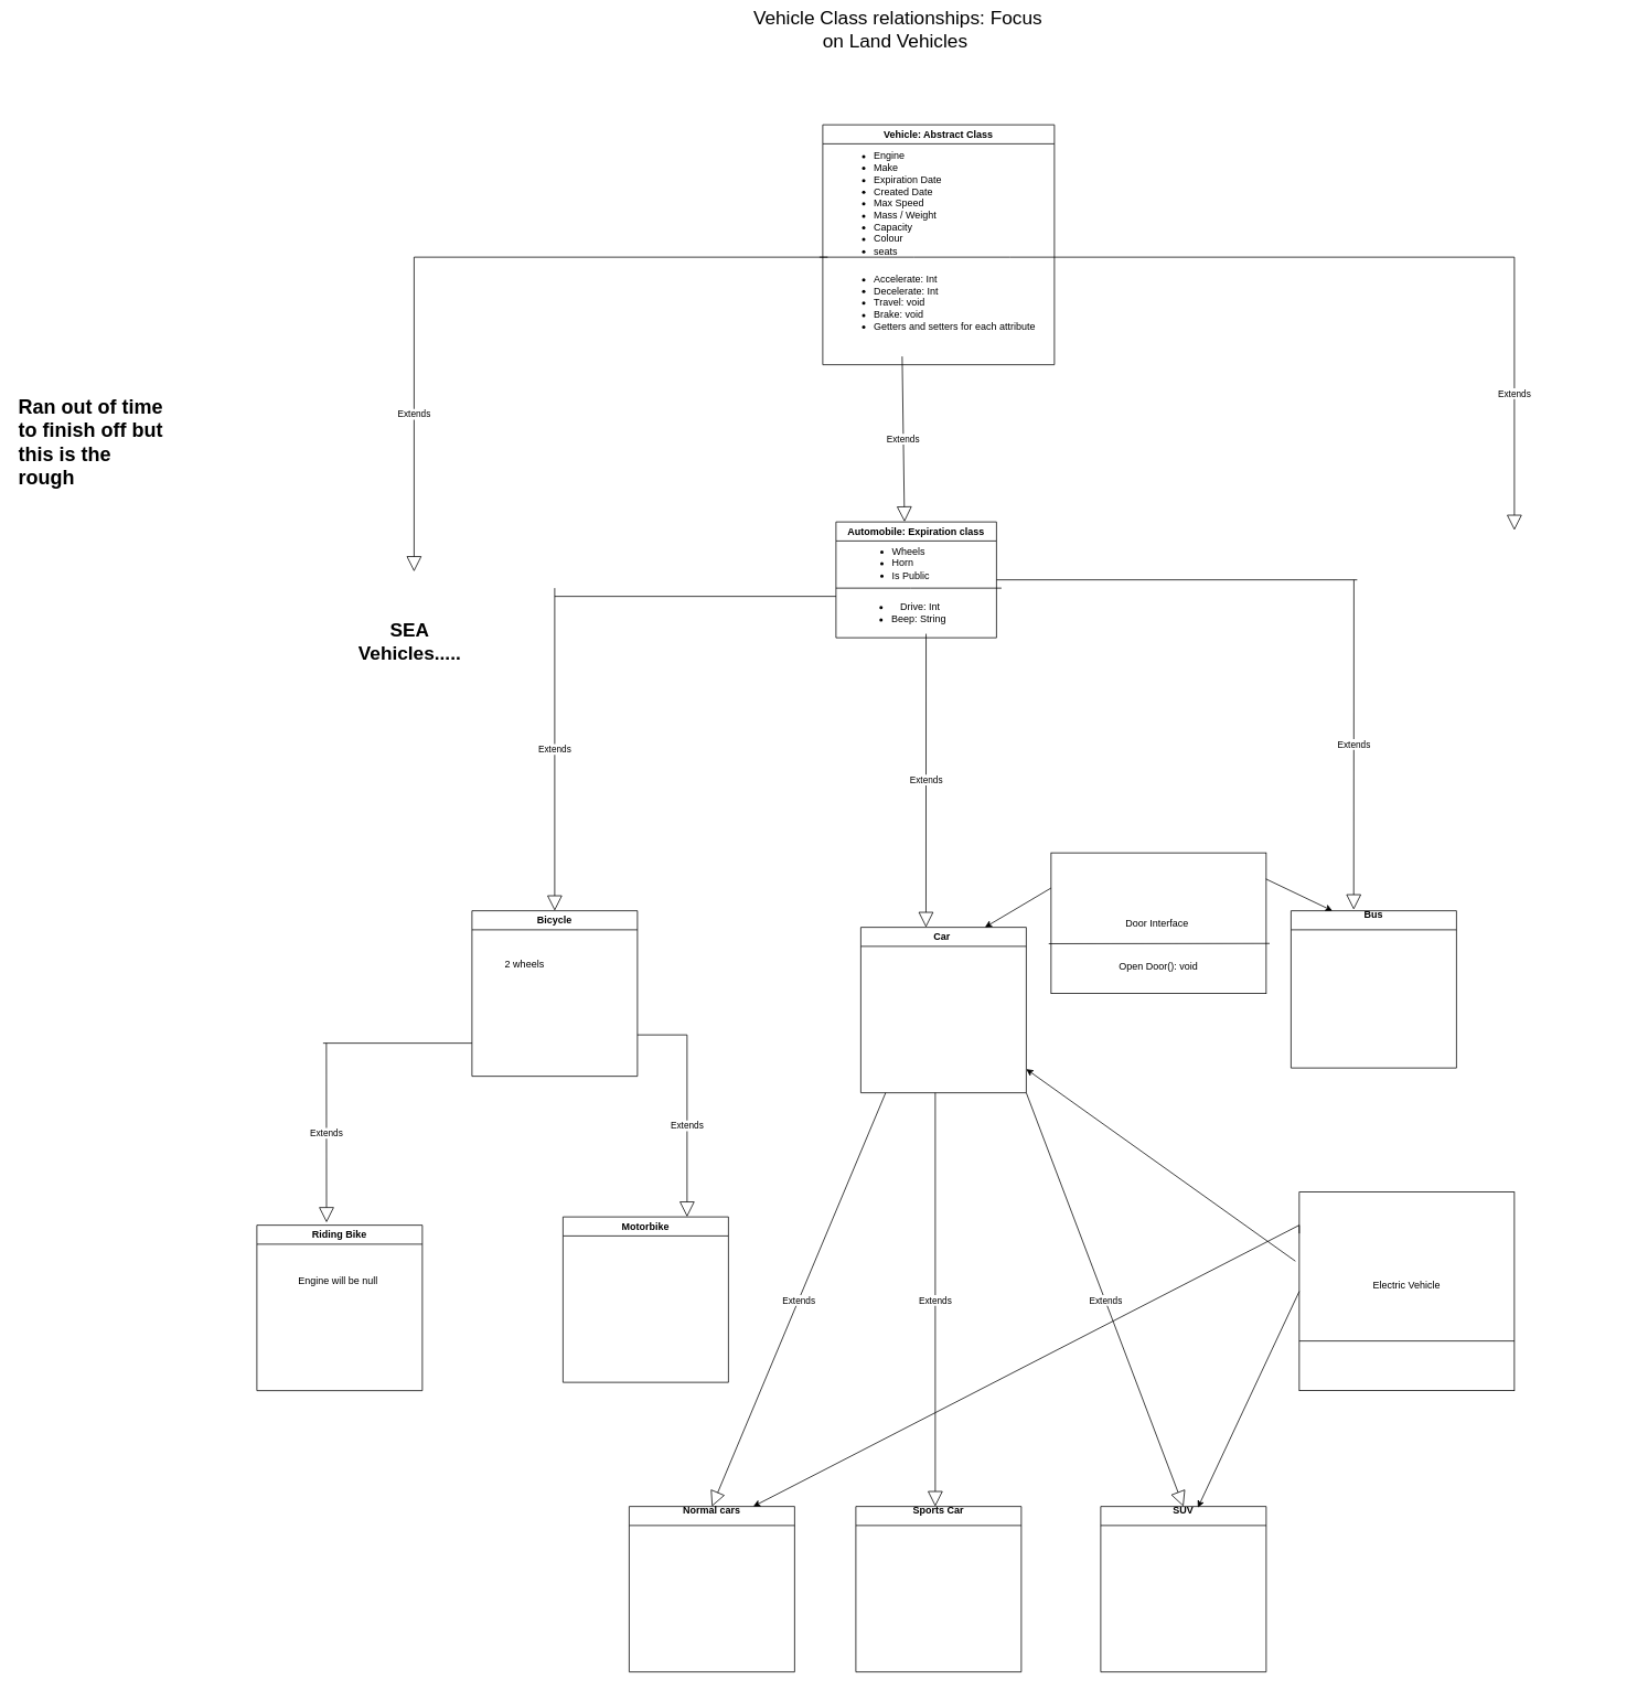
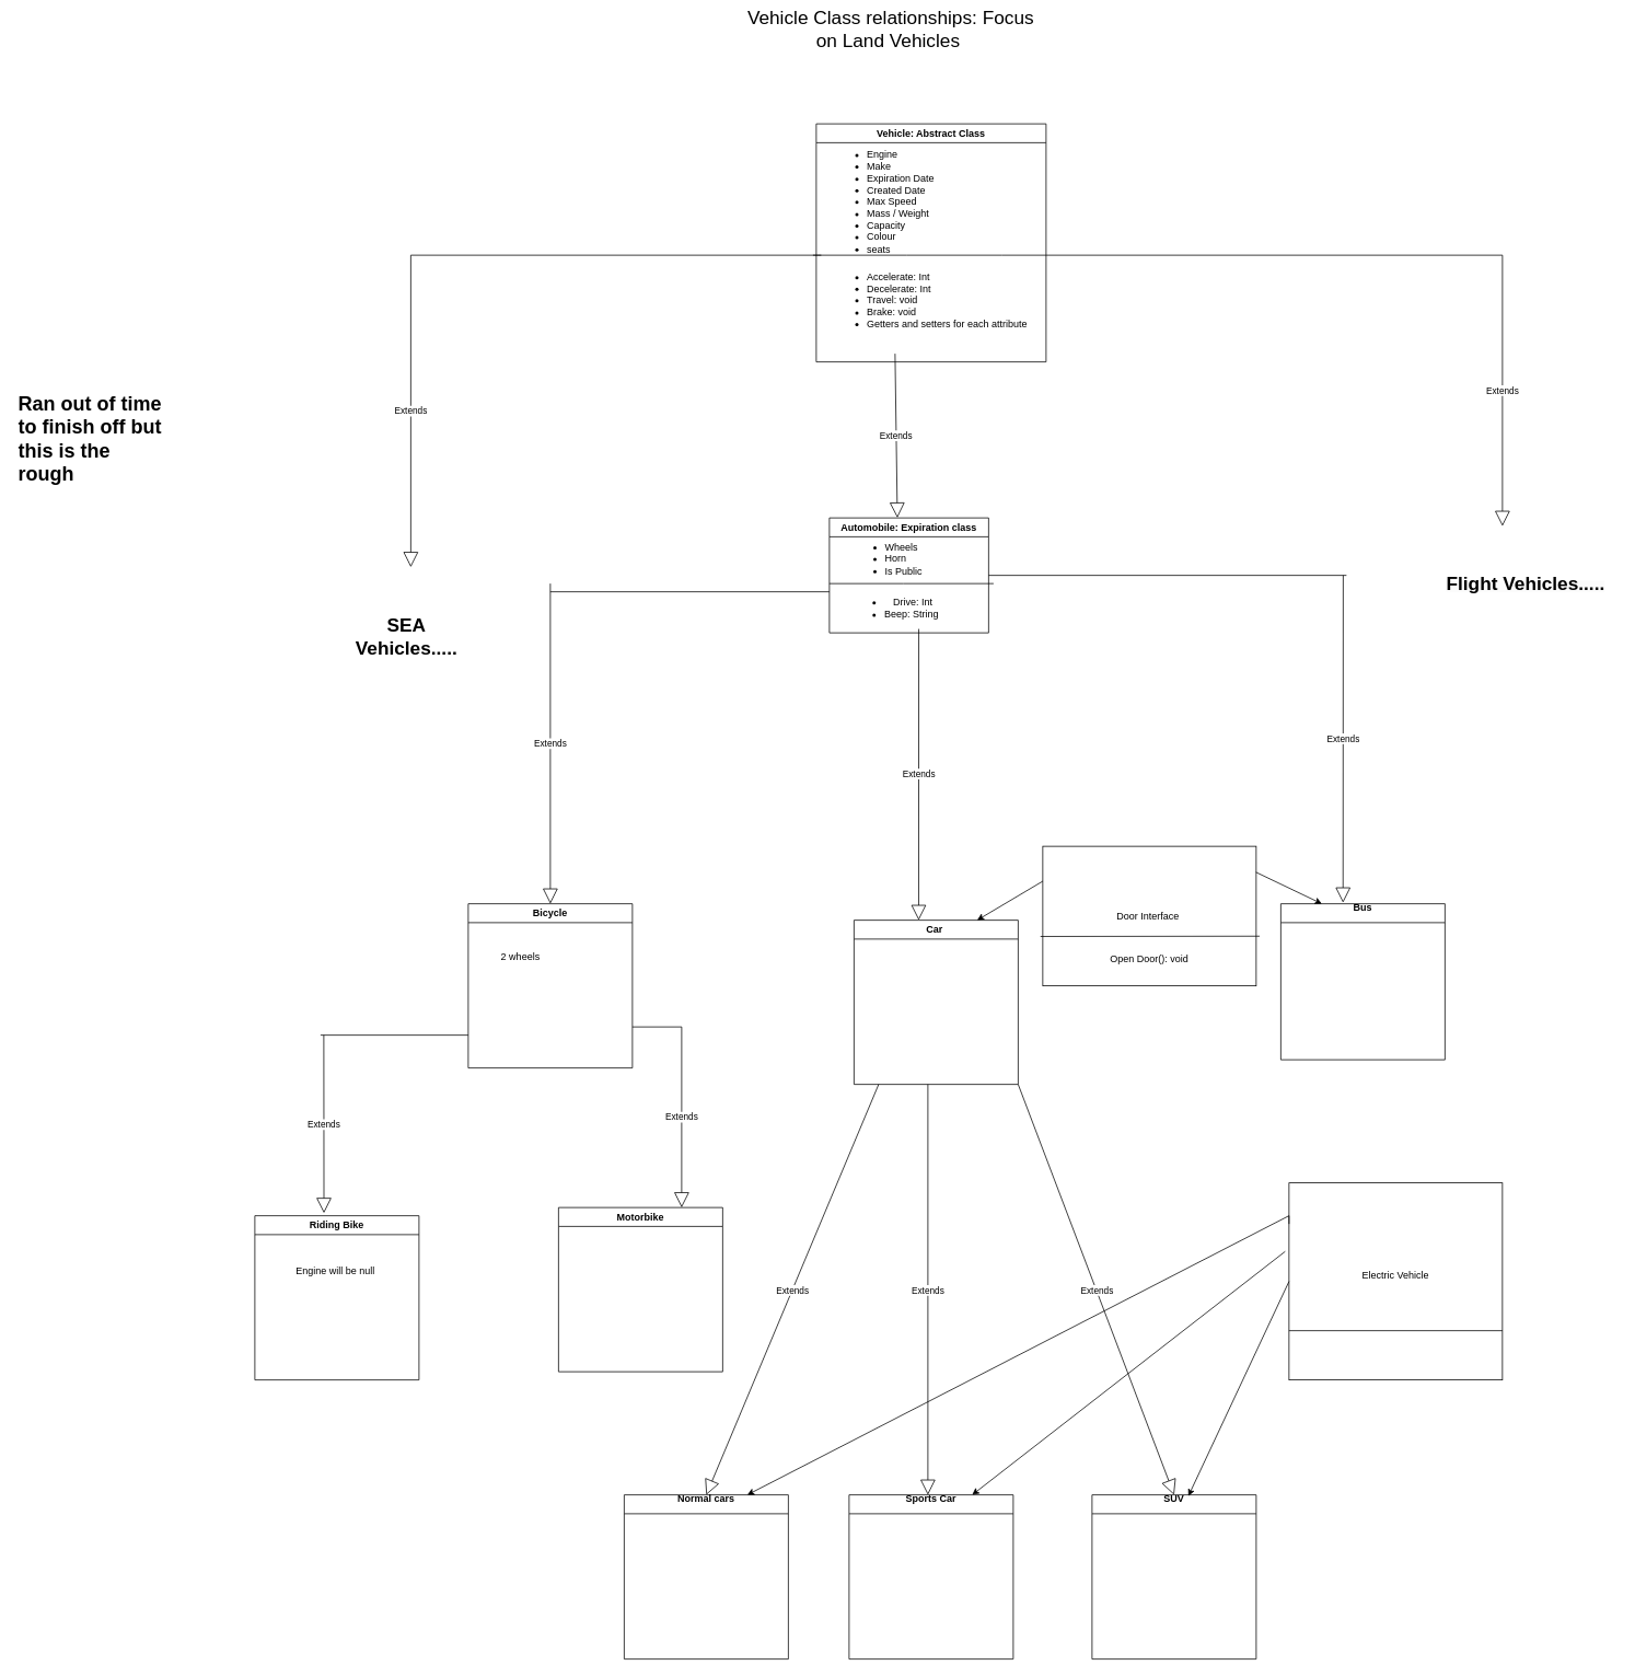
+ <mxCell id="24" value="&lt;b style=&quot;forced-color-adjust: none; color: rgb(0, 0, 0); font-family: Helvetica; font-size: 12px; font-style: normal; font-variant-ligatures: normal; font-variant-caps: normal; letter-spacing: normal; orphans: 2; text-align: center; text-indent: 0px; text-transform: none; widows: 2; word-spacing: 0px; -webkit-text-stroke-width: 0px; white-space: normal; background-color: rgb(251, 251, 251); text-decoration-thickness: initial; text-decoration-style: initial; text-decoration-color: initial;&quot;&gt;&lt;font style=&quot;forced-color-adjust: none; font-size: 23px;&quot;&gt;Flight Vehicles.....&lt;/font&gt;&lt;/b&gt;" style="text;whiteSpace=wrap;html=1;" vertex="1" parent="1"><mxGeometry x="1760" y="690" width="210" height="50" as="geometry" /></mxCell>
- <mxCell id="49" value="" style="endArrow=classic;html=1;rounded=0;exitX=-0.018;exitY=0.348;exitDx=0;exitDy=0;exitPerimeter=0;" edge="1" parent="1" source="45" target="11"><mxGeometry width="50" height="50" relative="1" as="geometry"><mxPoint x="1580" y="1570" as="sourcePoint" /><mxPoint x="1457" y="1831" as="targetPoint" /></mxGeometry></mxCell>
+ <mxCell id="49" value="" style="endArrow=classic;html=1;rounded=0;entryX=0.75;entryY=0;entryDx=0;entryDy=0;exitX=-0.018;exitY=0.348;exitDx=0;exitDy=0;exitPerimeter=0;" edge="1" parent="1" source="45" target="40"><mxGeometry width="50" height="50" relative="1" as="geometry"><mxPoint x="1580" y="1570" as="sourcePoint" /><mxPoint x="1457" y="1831" as="targetPoint" /></mxGeometry></mxCell>
